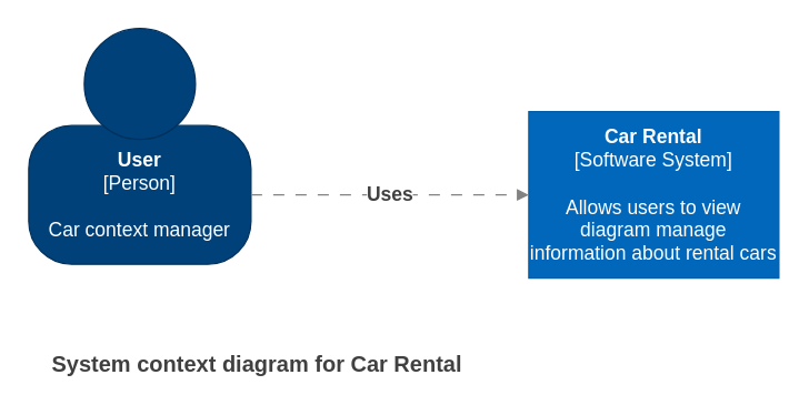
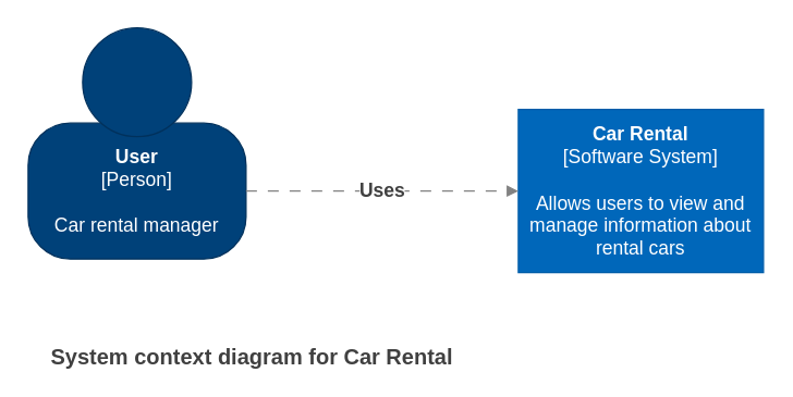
- <mxCell id="3" value="&lt;div style=&quot;color: rgb(255 , 255 , 255) ; white-space: normal ; font-size: 14px&quot;&gt;&lt;font style=&quot;font-size: 14px&quot;&gt;&lt;span&gt;&lt;b&gt;User&lt;/b&gt;&lt;/span&gt;&lt;/font&gt;&lt;/div&gt;&lt;div style=&quot;color: rgb(255 , 255 , 255) ; white-space: normal ; font-size: 14px&quot;&gt;&lt;font style=&quot;font-size: 14px&quot;&gt;[Person]&lt;/font&gt;&lt;/div&gt;&lt;div style=&quot;color: rgb(255 , 255 , 255) ; white-space: normal ; font-size: 14px&quot;&gt;&lt;font style=&quot;font-size: 14px&quot;&gt;&lt;span&gt;&lt;br&gt;&lt;/span&gt;&lt;/font&gt;&lt;/div&gt;&lt;div style=&quot;color: rgb(255 , 255 , 255) ; white-space: normal ; font-size: 14px&quot;&gt;&lt;font style=&quot;font-size: 14px&quot;&gt;&lt;span&gt;Car context manager&lt;br&gt;&lt;/span&gt;&lt;/font&gt;&lt;/div&gt;" style="rounded=1;whiteSpace=wrap;html=1;strokeColor=#00315C;fillColor=#004179;fontColor=#000000;arcSize=31;" vertex="1" parent="2"><mxGeometry y="70" width="160" height="100" as="geometry" /></mxCell>
+ <mxCell id="3" value="&lt;div style=&quot;color: rgb(255 , 255 , 255) ; white-space: normal ; font-size: 14px&quot;&gt;&lt;font style=&quot;font-size: 14px&quot;&gt;&lt;span&gt;&lt;b&gt;User&lt;/b&gt;&lt;/span&gt;&lt;/font&gt;&lt;/div&gt;&lt;div style=&quot;color: rgb(255 , 255 , 255) ; white-space: normal ; font-size: 14px&quot;&gt;&lt;font style=&quot;font-size: 14px&quot;&gt;[Person]&lt;/font&gt;&lt;/div&gt;&lt;div style=&quot;color: rgb(255 , 255 , 255) ; white-space: normal ; font-size: 14px&quot;&gt;&lt;font style=&quot;font-size: 14px&quot;&gt;&lt;span&gt;&lt;br&gt;&lt;/span&gt;&lt;/font&gt;&lt;/div&gt;&lt;div style=&quot;color: rgb(255 , 255 , 255) ; white-space: normal ; font-size: 14px&quot;&gt;&lt;font style=&quot;font-size: 14px&quot;&gt;&lt;span&gt;Car rental manager&lt;br&gt;&lt;/span&gt;&lt;/font&gt;&lt;/div&gt;" style="rounded=1;whiteSpace=wrap;html=1;strokeColor=#00315C;fillColor=#004179;fontColor=#000000;arcSize=31;" vertex="1" parent="2"><mxGeometry y="70" width="160" height="100" as="geometry" /></mxCell>
- <mxCell id="5" value="&lt;div style=&quot;font-size: 14px&quot;&gt;&lt;font style=&quot;font-size: 14px&quot;&gt;&lt;span&gt;&lt;b&gt;Car Rental&lt;/b&gt;&lt;br&gt;&lt;/span&gt;&lt;/font&gt;&lt;/div&gt;&lt;div style=&quot;font-size: 14px&quot;&gt;&lt;font style=&quot;font-size: 14px&quot;&gt;&lt;span&gt;[Software System&lt;/span&gt;&lt;span&gt;]&lt;br&gt;&lt;br&gt;&lt;/span&gt;&lt;/font&gt;&lt;/div&gt;&lt;div style=&quot;font-size: 14px&quot;&gt;&lt;font style=&quot;font-size: 14px&quot;&gt;&lt;span&gt;&lt;font style=&quot;font-size: 14px&quot;&gt;Allows users to view diagram manage information about rental cars&lt;/font&gt;&lt;br&gt;&lt;/span&gt;&lt;/font&gt;&lt;/div&gt;" style="rounded=0;whiteSpace=wrap;html=1;fillColor=#0067BA;fontColor=#FFFFFF;strokeColor=#005DA8;resizable=0;" vertex="1" parent="1"><mxGeometry x="380" y="80" width="180" height="120" as="geometry" /></mxCell>
+ <mxCell id="5" value="&lt;div style=&quot;font-size: 14px&quot;&gt;&lt;font style=&quot;font-size: 14px&quot;&gt;&lt;span&gt;&lt;b&gt;Car Rental&lt;/b&gt;&lt;br&gt;&lt;/span&gt;&lt;/font&gt;&lt;/div&gt;&lt;div style=&quot;font-size: 14px&quot;&gt;&lt;font style=&quot;font-size: 14px&quot;&gt;&lt;span&gt;[Software System&lt;/span&gt;&lt;span&gt;]&lt;br&gt;&lt;br&gt;&lt;/span&gt;&lt;/font&gt;&lt;/div&gt;&lt;div style=&quot;font-size: 14px&quot;&gt;&lt;font style=&quot;font-size: 14px&quot;&gt;&lt;span&gt;&lt;font style=&quot;font-size: 14px&quot;&gt;Allows users to view and manage information about rental cars&lt;/font&gt;&lt;br&gt;&lt;/span&gt;&lt;/font&gt;&lt;/div&gt;" style="rounded=0;whiteSpace=wrap;html=1;fillColor=#0067BA;fontColor=#FFFFFF;strokeColor=#005DA8;resizable=0;" vertex="1" parent="1"><mxGeometry x="380" y="80" width="180" height="120" as="geometry" /></mxCell>
